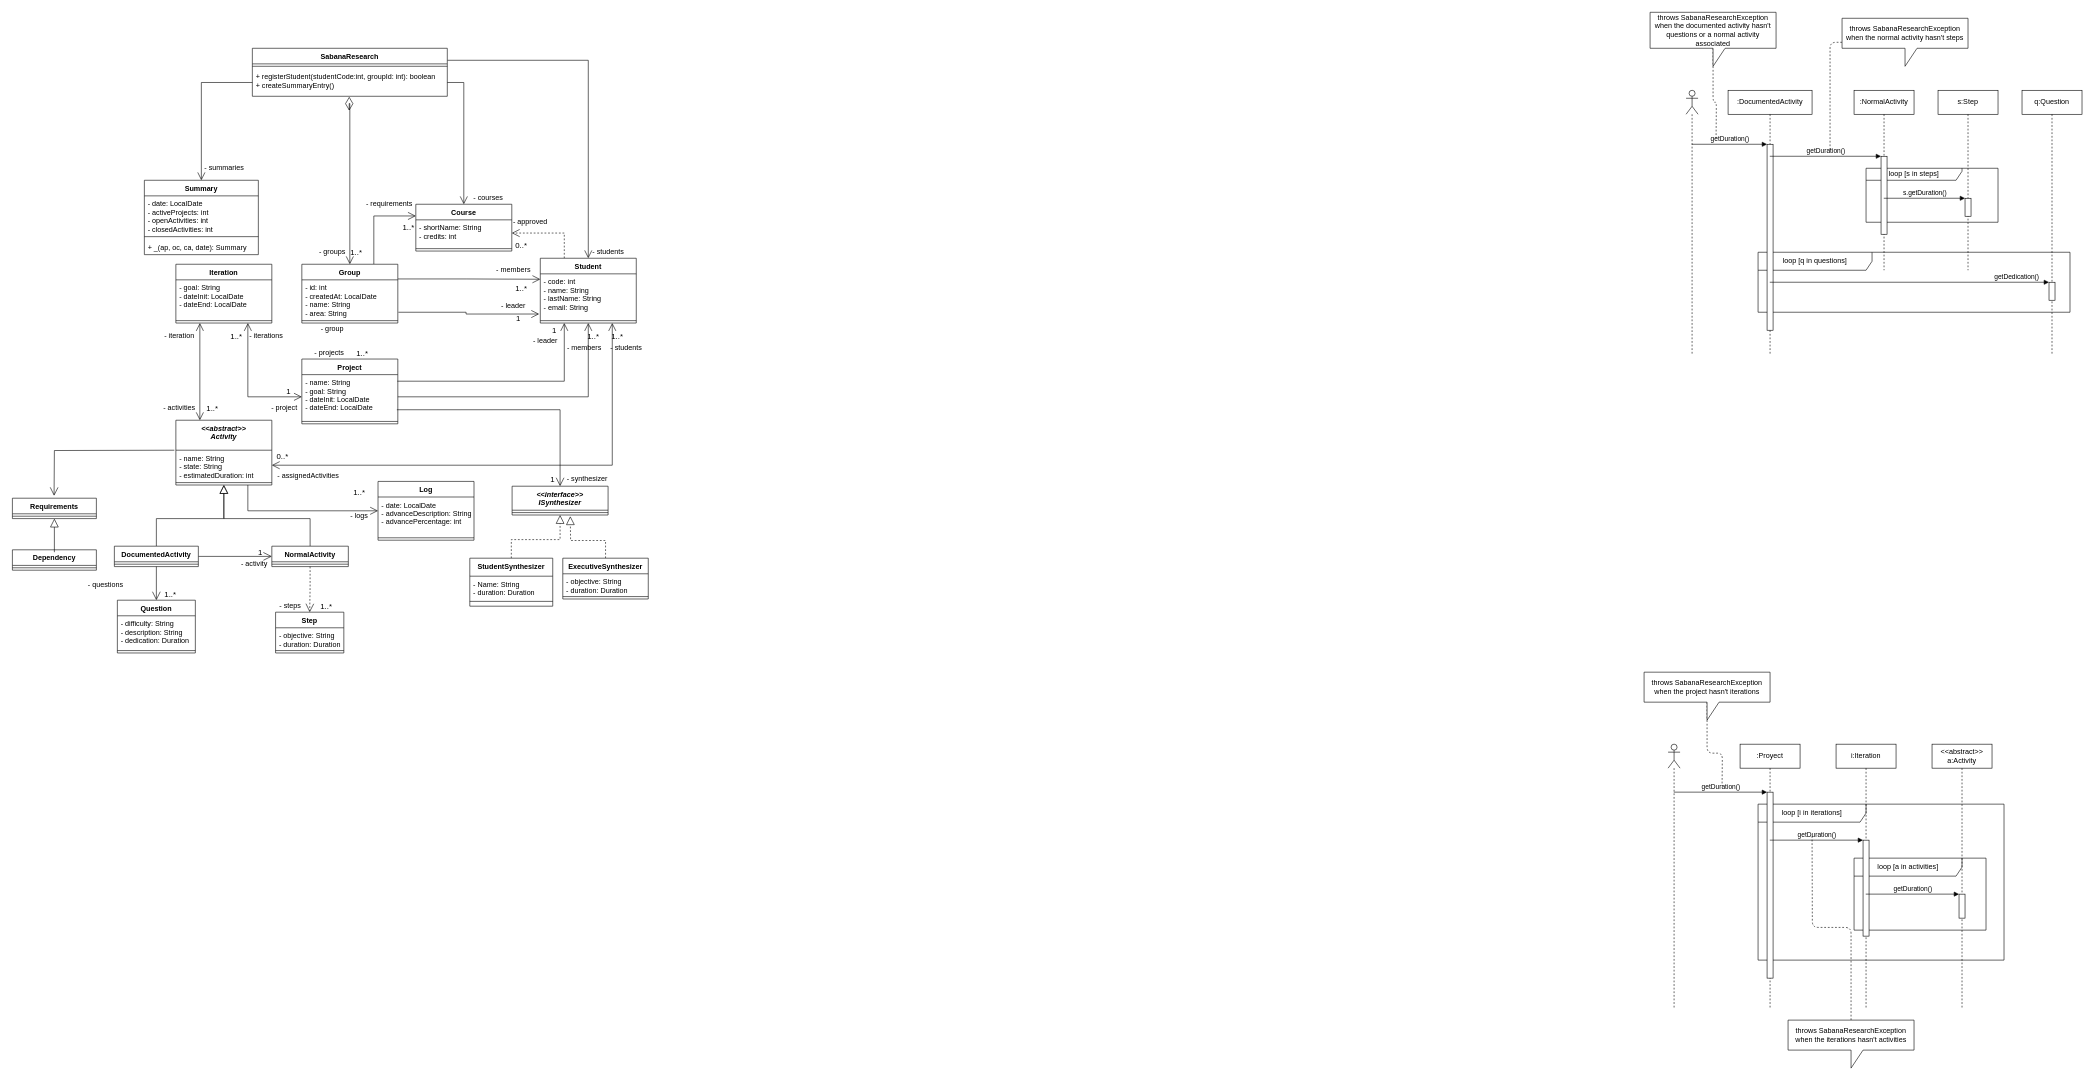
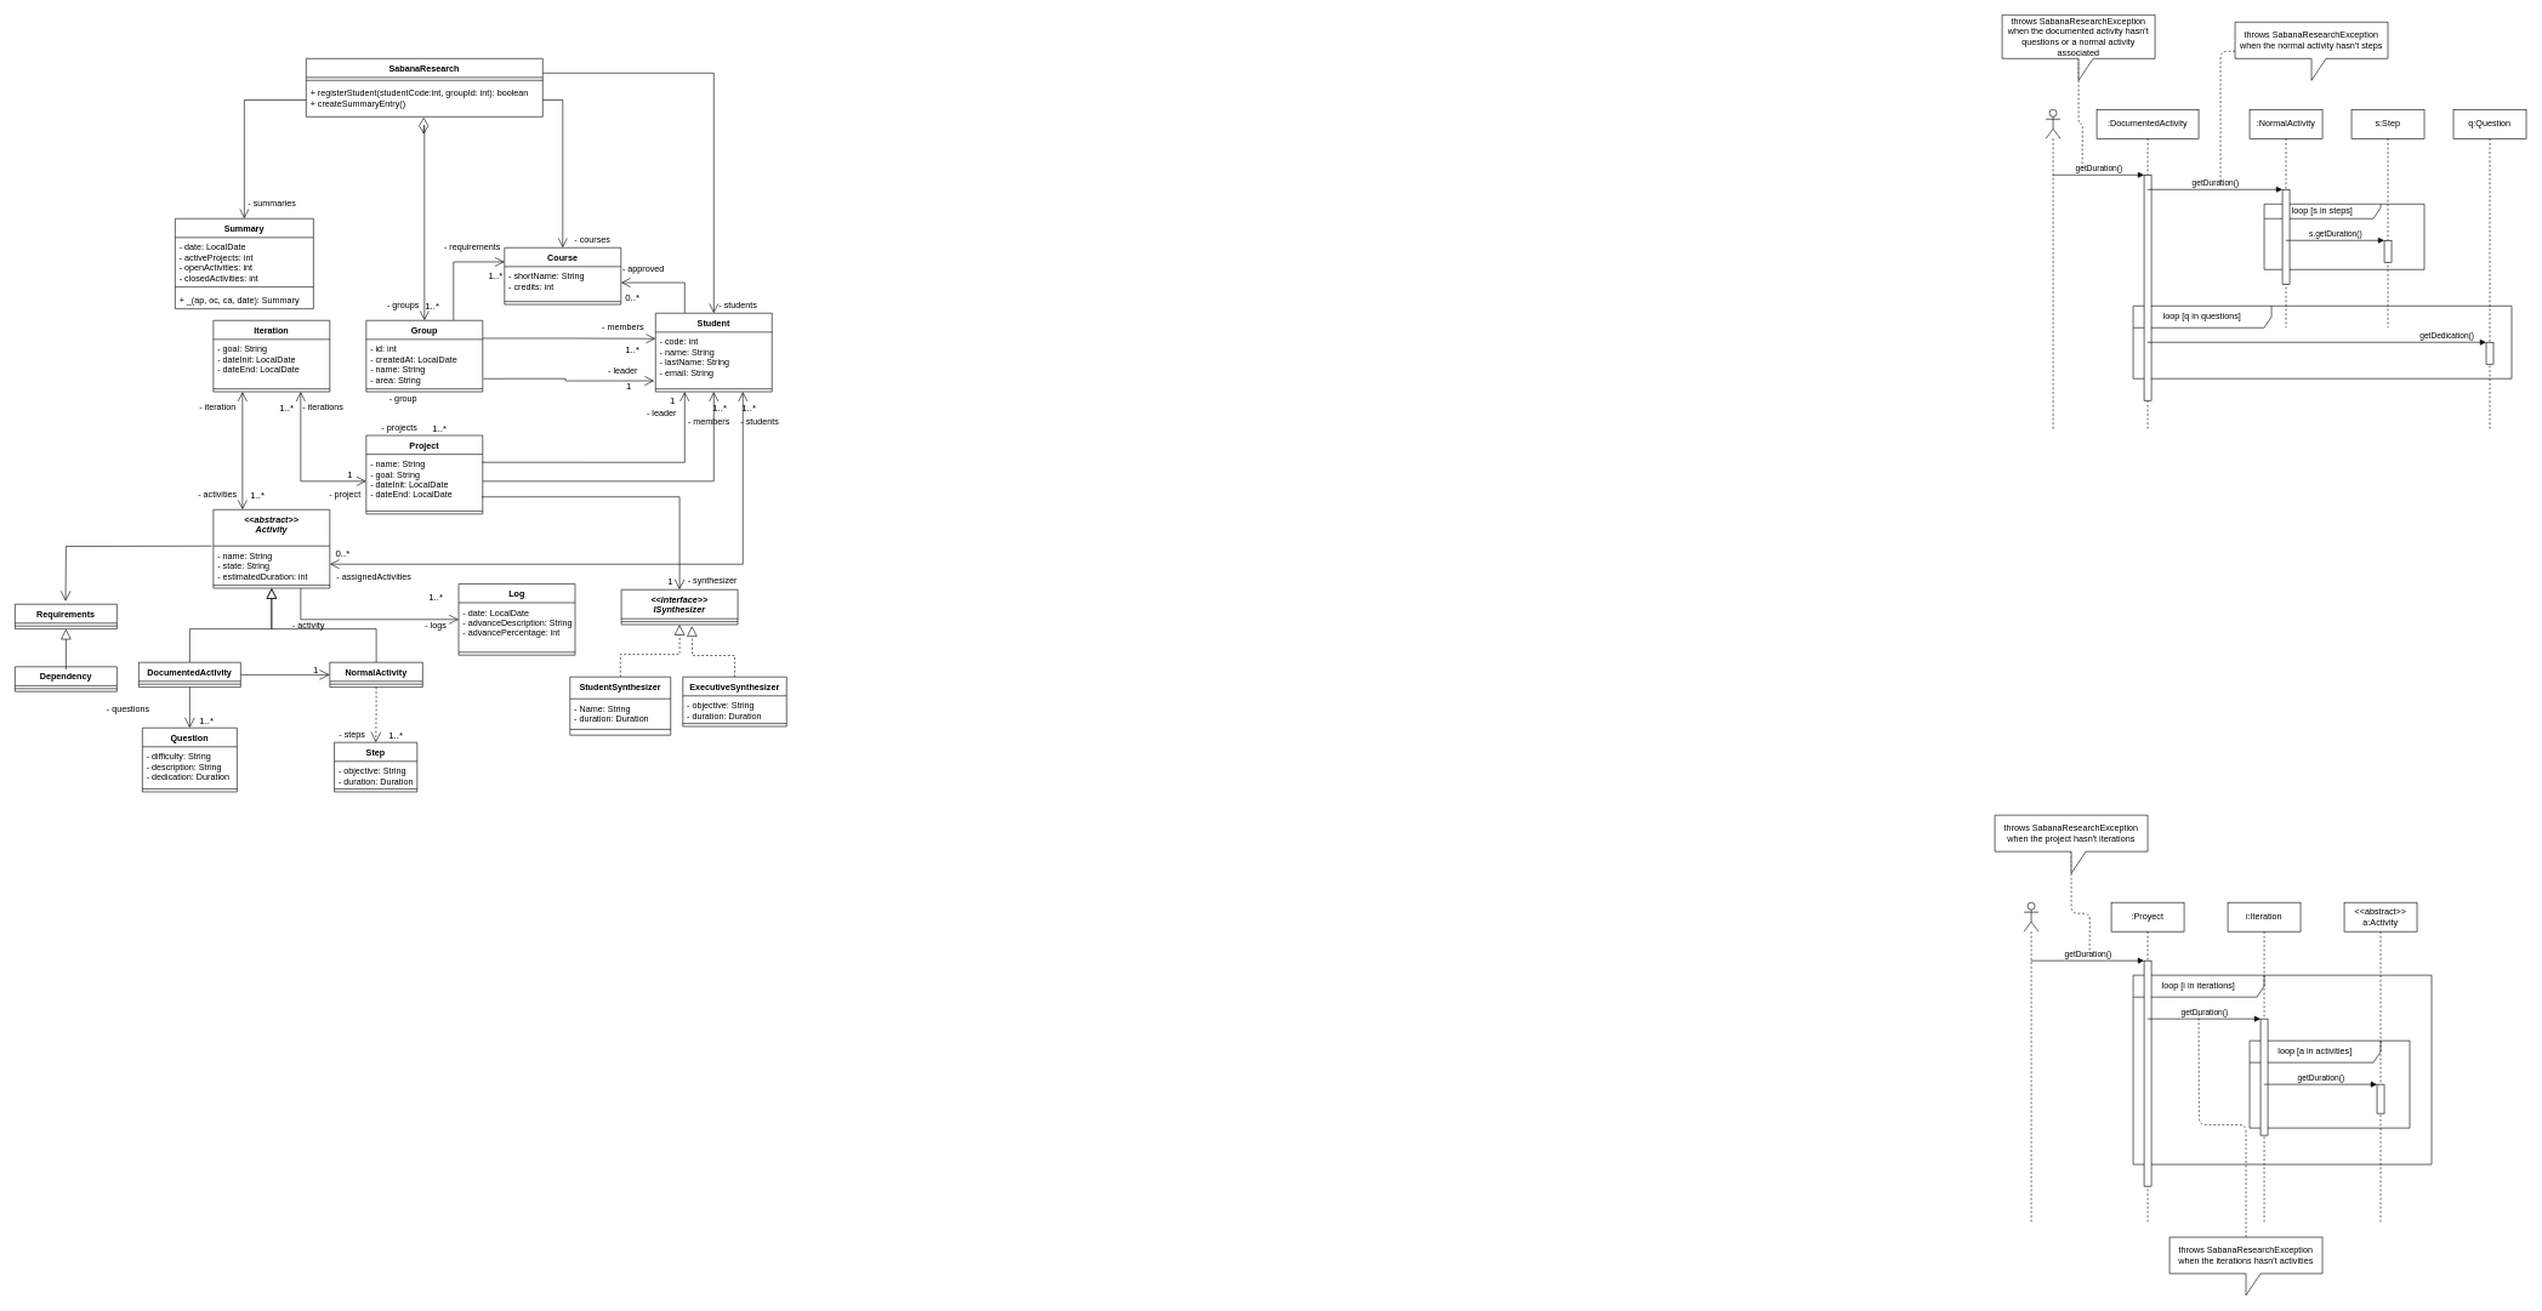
- <mxCell id="49" style="edgeStyle=orthogonalEdgeStyle;rounded=0;orthogonalLoop=1;jettySize=auto;html=1;exitX=0.25;exitY=0;exitDx=0;exitDy=0;entryX=1;entryY=0.5;entryDx=0;entryDy=0;endArrow=open;endFill=0;endSize=11;dashed=1;" parent="1" source="51" target="42" edge="1"><mxGeometry relative="1" as="geometry" /></mxCell>
+ <mxCell id="49" style="edgeStyle=orthogonalEdgeStyle;rounded=0;orthogonalLoop=1;jettySize=auto;html=1;exitX=0.25;exitY=0;exitDx=0;exitDy=0;entryX=1;entryY=0.5;entryDx=0;entryDy=0;endArrow=open;endFill=0;endSize=11;" parent="1" source="51" target="42" edge="1"><mxGeometry relative="1" as="geometry" /></mxCell>
- <mxCell id="122" value="- activity" style="text;html=1;align=center;verticalAlign=middle;resizable=0;points=[];autosize=1;strokeWidth=1;fontSize=12;" parent="1" vertex="1"><mxGeometry x="392.5" y="930" width="60" height="20" as="geometry" /></mxCell>
+ <mxCell id="122" value="- activity" style="text;html=1;align=center;verticalAlign=middle;resizable=0;points=[];autosize=1;strokeWidth=1;fontSize=12;" parent="1" vertex="1"><mxGeometry x="392.5" y="850" width="60" height="20" as="geometry" /></mxCell>
